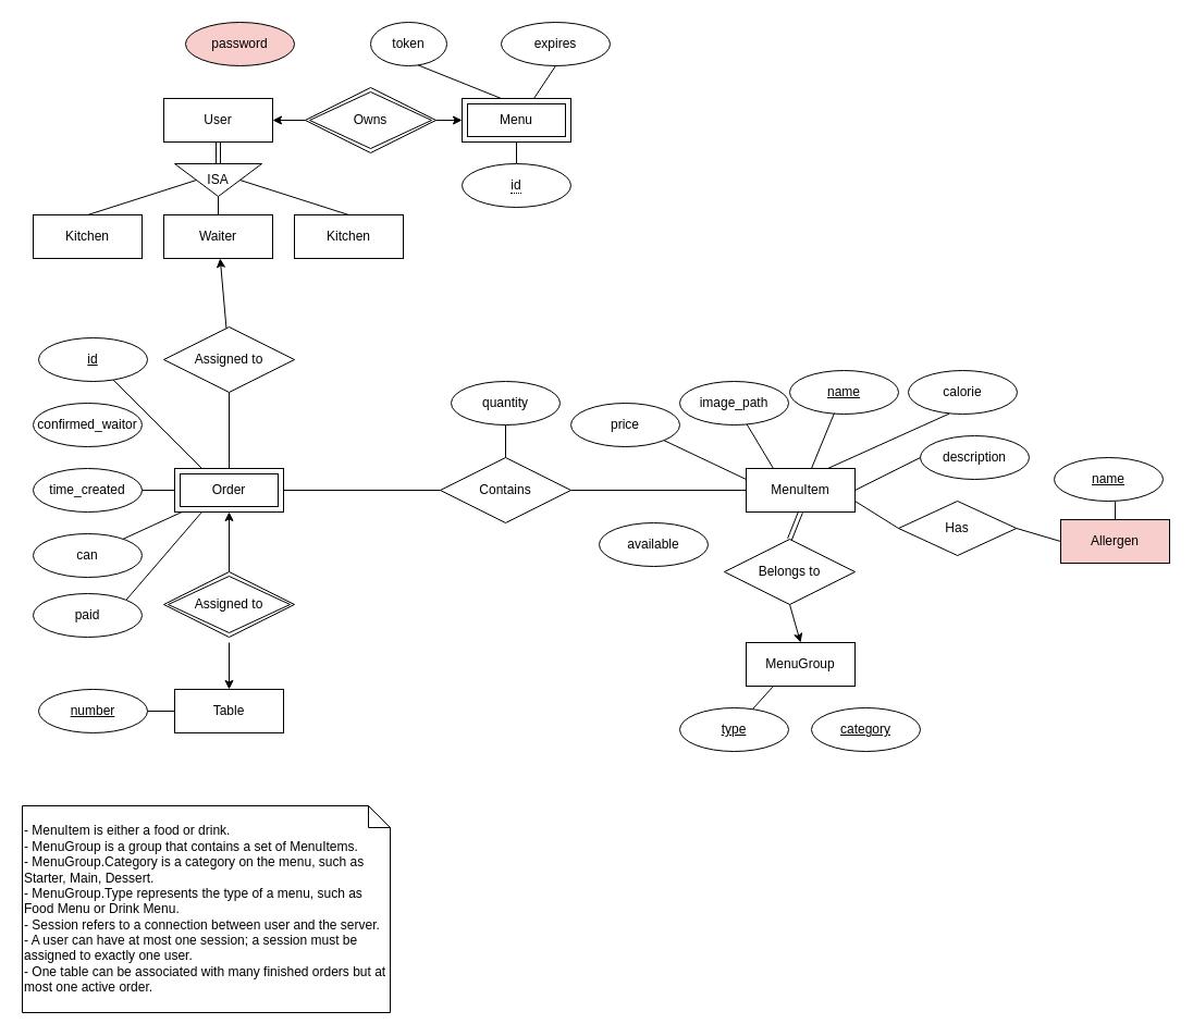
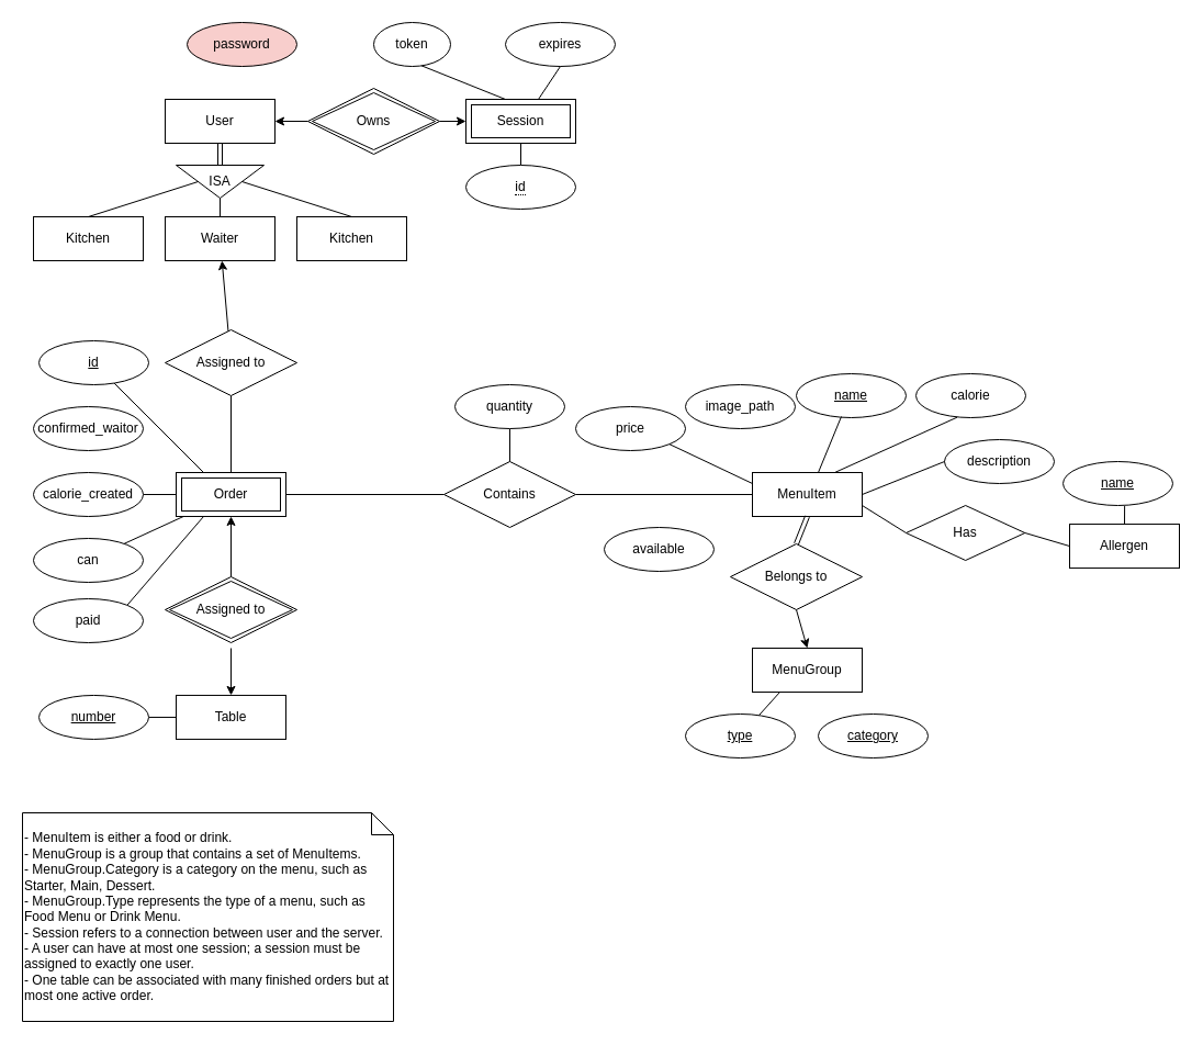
- <mxCell id="5" value="Menu" style="shape=ext;margin=3;double=1;whiteSpace=wrap;html=1;align=center;" parent="1" vertex="1"><mxGeometry x="424" y="90" width="100" height="40" as="geometry" /></mxCell>
+ <mxCell id="5" value="Session" style="shape=ext;margin=3;double=1;whiteSpace=wrap;html=1;align=center;" parent="1" vertex="1"><mxGeometry x="424" y="90" width="100" height="40" as="geometry" /></mxCell>
- <mxCell id="65" style="edgeStyle=none;html=1;entryX=0.25;entryY=0;entryDx=0;entryDy=0;endArrow=none;endFill=0;" parent="1" source="66" target="8" edge="1"><mxGeometry relative="1" as="geometry" /></mxCell>
- <mxCell id="15" value="description" style="ellipse;whiteSpace=wrap;html=1;align=center;" parent="1" vertex="1"><mxGeometry x="845" y="400" width="100" height="40" as="geometry" /></mxCell>
+ <mxCell id="15" value="description" style="ellipse;whiteSpace=wrap;html=1;align=center;" parent="1" vertex="1"><mxGeometry x="860" y="400" width="100" height="40" as="geometry" /></mxCell>
- <mxCell id="64" value="time_created" style="ellipse;whiteSpace=wrap;html=1;align=center;" parent="1" vertex="1"><mxGeometry x="30" y="430" width="100" height="40" as="geometry" /></mxCell>
+ <mxCell id="64" value="calorie_created" style="ellipse;whiteSpace=wrap;html=1;align=center;" parent="1" vertex="1"><mxGeometry x="30" y="430" width="100" height="40" as="geometry" /></mxCell>
- <mxCell id="19" value="Allergen" style="whiteSpace=wrap;html=1;align=center;fillColor=#f8cecc;" parent="1" vertex="1"><mxGeometry x="974" y="477.04" width="100" height="40" as="geometry" /></mxCell>
+ <mxCell id="19" value="Allergen" style="whiteSpace=wrap;html=1;align=center;" parent="1" vertex="1"><mxGeometry x="974" y="477.04" width="100" height="40" as="geometry" /></mxCell>
